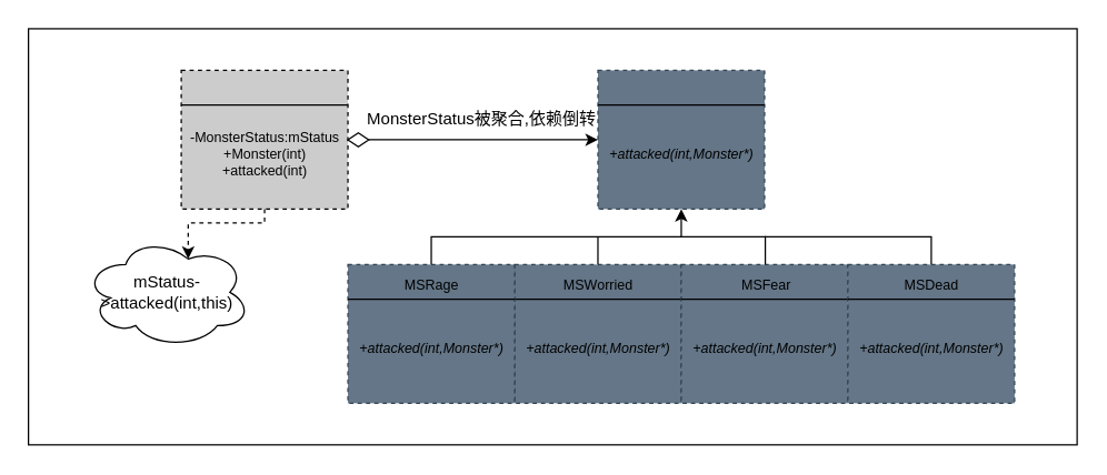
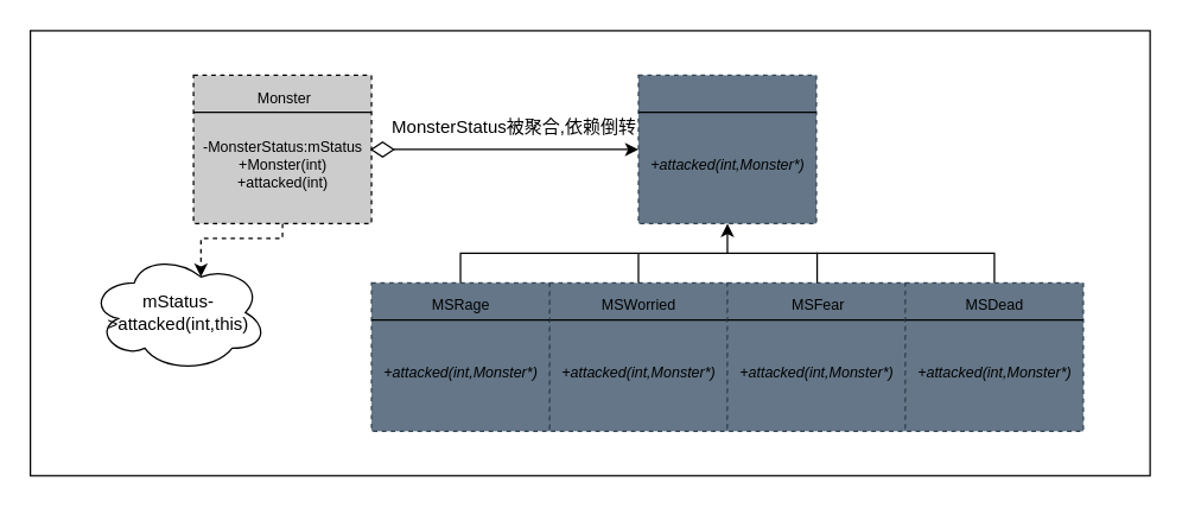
+ <mxCell id="34" value="Monster" style="text;html=1;align=center;verticalAlign=middle;resizable=0;points=[];autosize=1;strokeColor=none;fillColor=none;fontSize=10;dashed=1;" parent="31" vertex="1"><mxGeometry x="33" width="55" height="30" as="geometry" /></mxCell>
